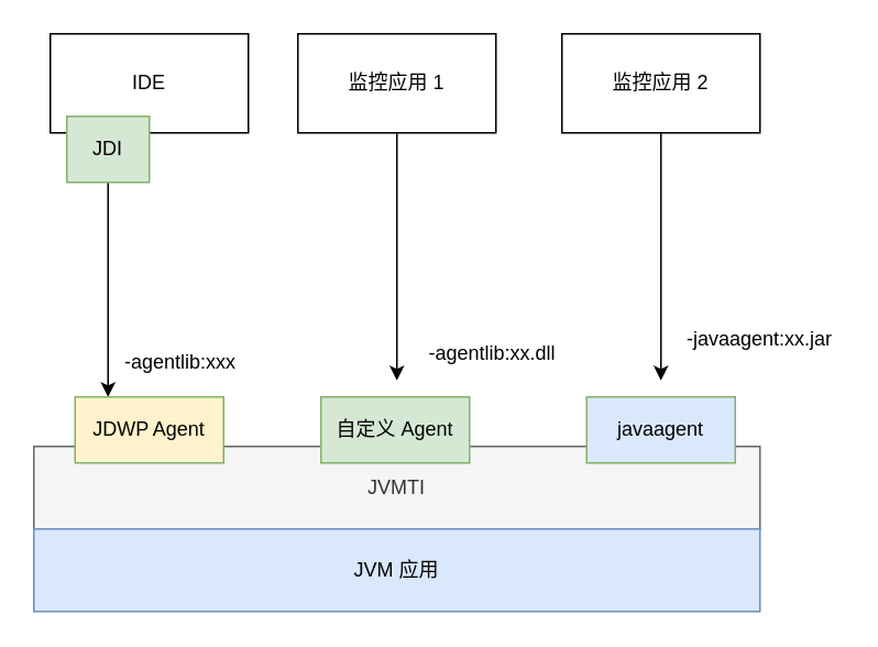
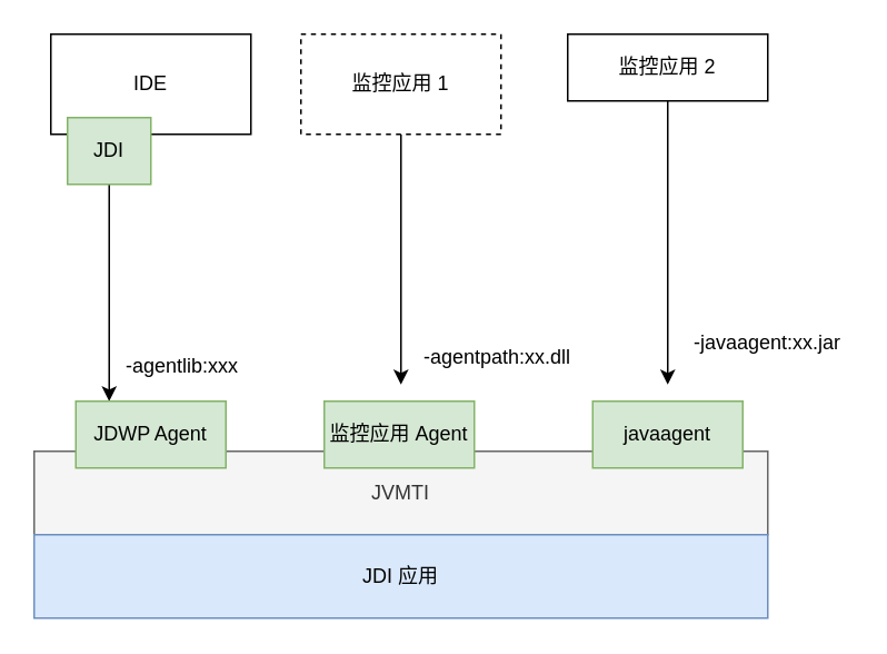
- <mxCell id="6" value="监控应用 1" style="rounded=0;whiteSpace=wrap;html=1;" vertex="1" parent="1"><mxGeometry x="180" y="20" width="120" height="60" as="geometry" /></mxCell>
+ <mxCell id="6" value="监控应用 1" style="rounded=0;whiteSpace=wrap;html=1;dashed=1;" vertex="1" parent="1"><mxGeometry x="180" y="20" width="120" height="60" as="geometry" /></mxCell>
- <mxCell id="8" value="监控应用 2" style="rounded=0;whiteSpace=wrap;html=1;" vertex="1" parent="1"><mxGeometry x="340" y="20" width="120" height="60" as="geometry" /></mxCell>
+ <mxCell id="8" value="监控应用 2" style="rounded=0;whiteSpace=wrap;html=1;" vertex="1" parent="1"><mxGeometry x="340" y="20" width="120" height="40" as="geometry" /></mxCell>
- <mxCell id="15" value="-agentlib:xx.dll" style="text;html=1;align=center;verticalAlign=middle;whiteSpace=wrap;rounded=0;" vertex="1" parent="1"><mxGeometry x="248" y="199" width="100" height="30" as="geometry" /></mxCell>
+ <mxCell id="15" value="-agentpath:xx.dll" style="text;html=1;align=center;verticalAlign=middle;whiteSpace=wrap;rounded=0;" vertex="1" parent="1"><mxGeometry x="248" y="199" width="100" height="30" as="geometry" /></mxCell>
- <mxCell id="11" value="JDWP Agent" style="rounded=0;whiteSpace=wrap;html=1;fillColor=#fff2cc;strokeColor=#82b366;" vertex="1" parent="1"><mxGeometry x="45" y="240" width="90" height="40" as="geometry" /></mxCell>
+ <mxCell id="11" value="JDWP Agent" style="rounded=0;whiteSpace=wrap;html=1;fillColor=#d5e8d4;strokeColor=#82b366;" vertex="1" parent="1"><mxGeometry x="45" y="240" width="90" height="40" as="geometry" /></mxCell>
- <mxCell id="13" value="自定义 Agent" style="rounded=0;whiteSpace=wrap;html=1;fillColor=#d5e8d4;strokeColor=#82b366;" vertex="1" parent="1"><mxGeometry x="194" y="240" width="90" height="40" as="geometry" /></mxCell>
+ <mxCell id="13" value="监控应用 Agent" style="rounded=0;whiteSpace=wrap;html=1;fillColor=#d5e8d4;strokeColor=#82b366;" vertex="1" parent="1"><mxGeometry x="194" y="240" width="90" height="40" as="geometry" /></mxCell>
- <mxCell id="14" value="javaagent" style="rounded=0;whiteSpace=wrap;html=1;fillColor=#dae8fc;strokeColor=#82b366;" vertex="1" parent="1"><mxGeometry x="355" y="240" width="90" height="40" as="geometry" /></mxCell>
+ <mxCell id="14" value="javaagent" style="rounded=0;whiteSpace=wrap;html=1;fillColor=#d5e8d4;strokeColor=#82b366;" vertex="1" parent="1"><mxGeometry x="355" y="240" width="90" height="40" as="geometry" /></mxCell>
- <mxCell id="3" value="JVM 应用" style="rounded=0;whiteSpace=wrap;html=1;fillColor=#dae8fc;strokeColor=#6c8ebf;" vertex="1" parent="1"><mxGeometry x="20" y="320" width="440" height="50" as="geometry" /></mxCell>
+ <mxCell id="3" value="JDI 应用" style="rounded=0;whiteSpace=wrap;html=1;fillColor=#dae8fc;strokeColor=#6c8ebf;" vertex="1" parent="1"><mxGeometry x="20" y="320" width="440" height="50" as="geometry" /></mxCell>
